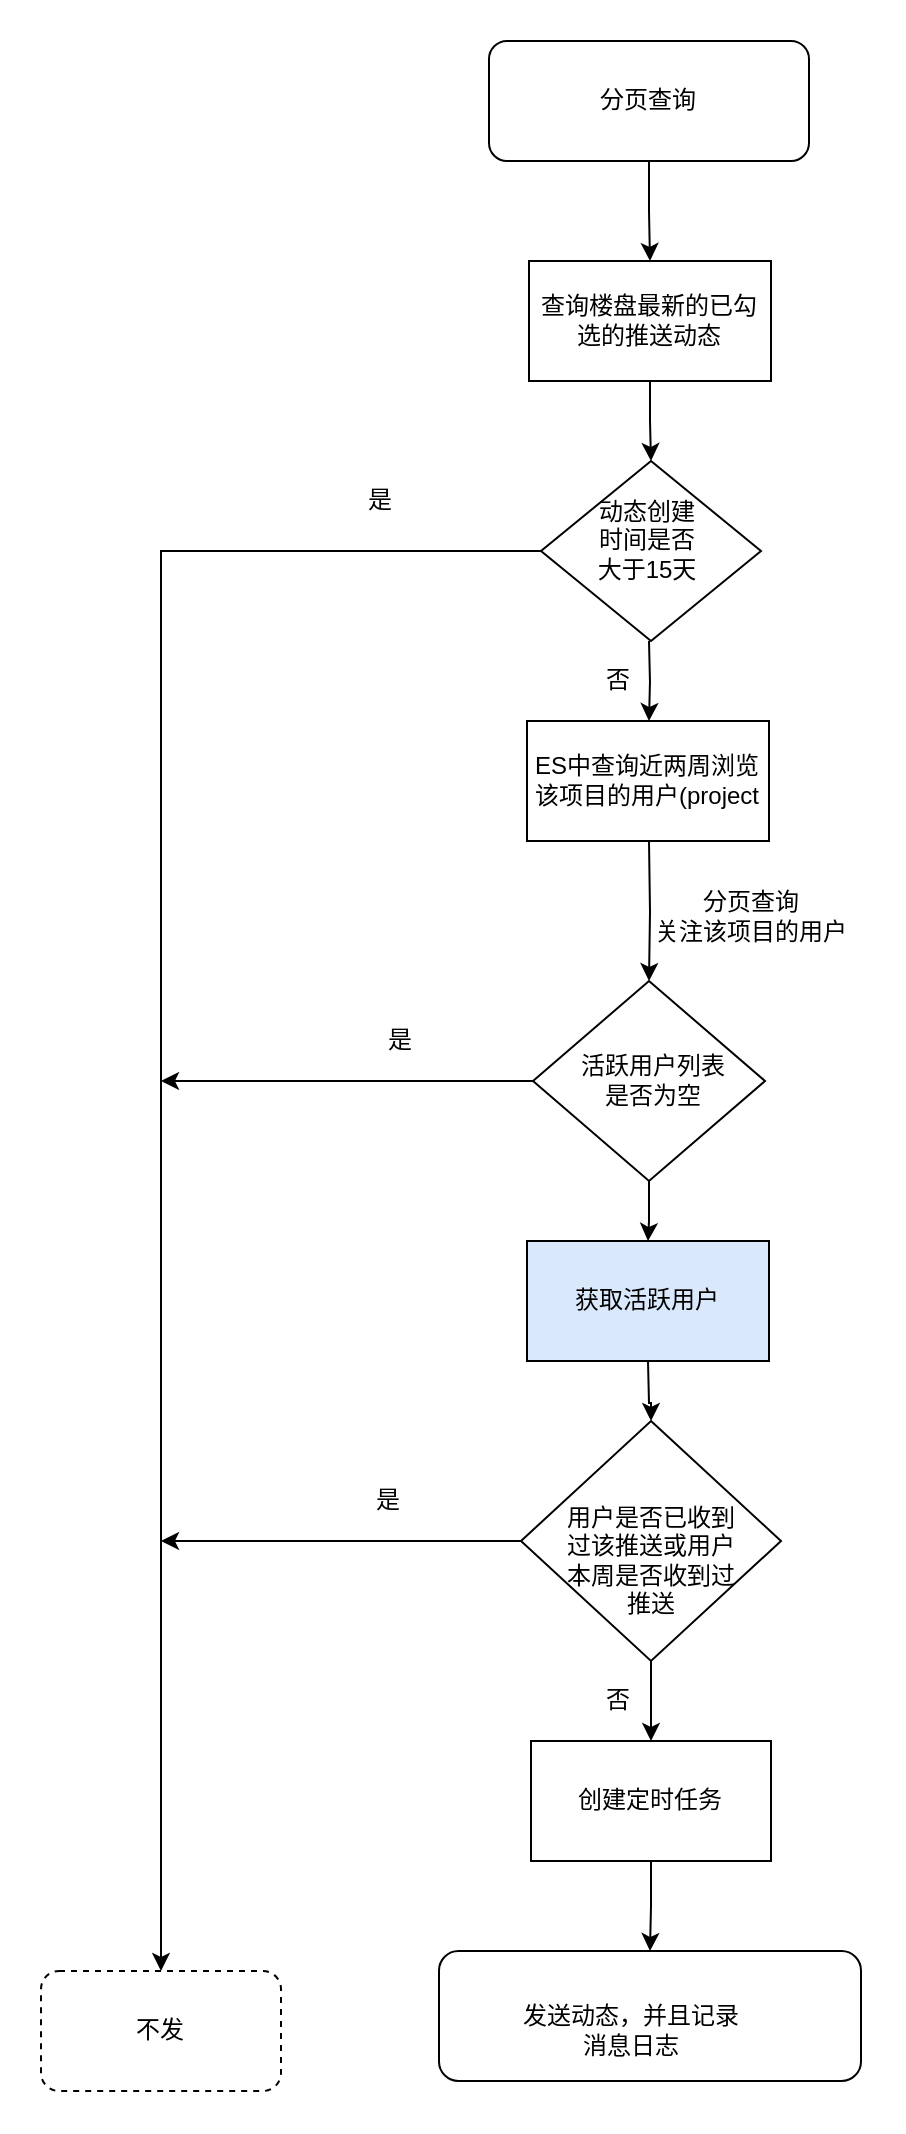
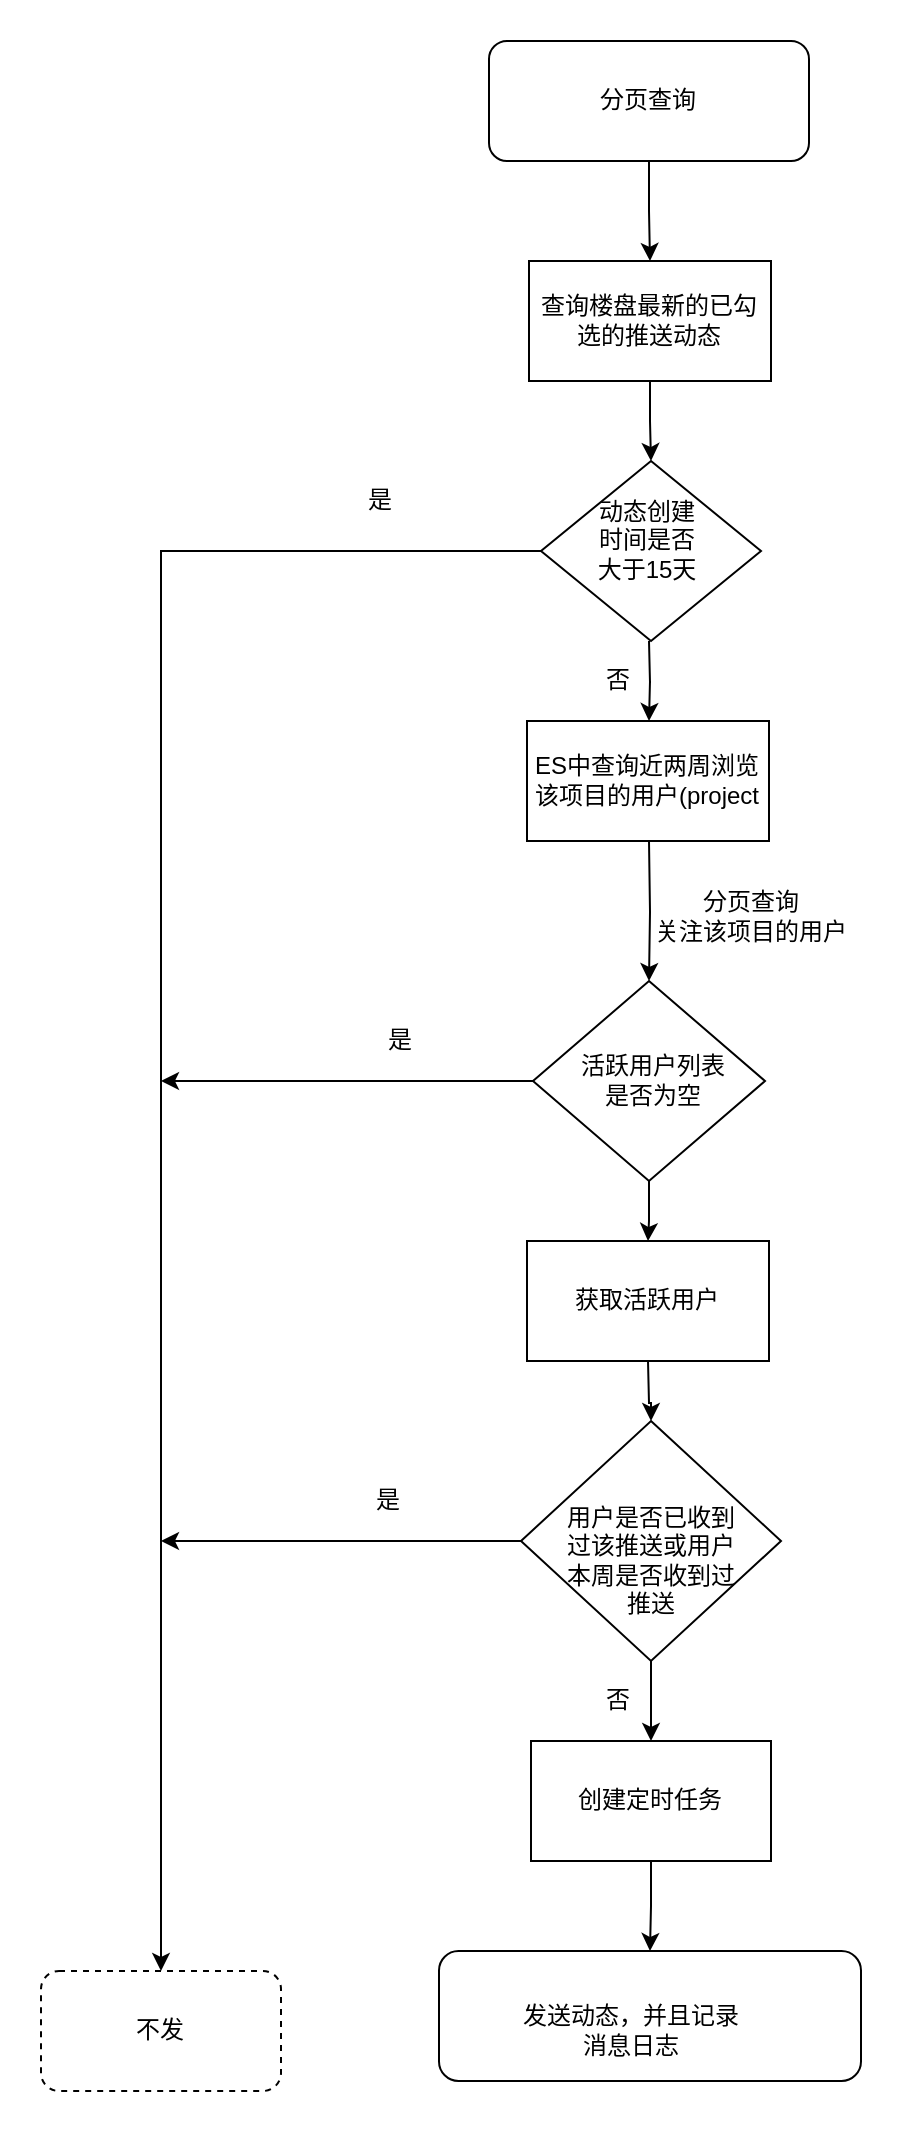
- <mxCell id="29" value="获取活跃用户" style="rounded=0;whiteSpace=wrap;html=1;fillColor=#dae8fc;" vertex="1" parent="1"><mxGeometry x="263" y="620" width="121" height="60" as="geometry" /></mxCell>
+ <mxCell id="29" value="获取活跃用户" style="rounded=0;whiteSpace=wrap;html=1;" vertex="1" parent="1"><mxGeometry x="263" y="620" width="121" height="60" as="geometry" /></mxCell>
